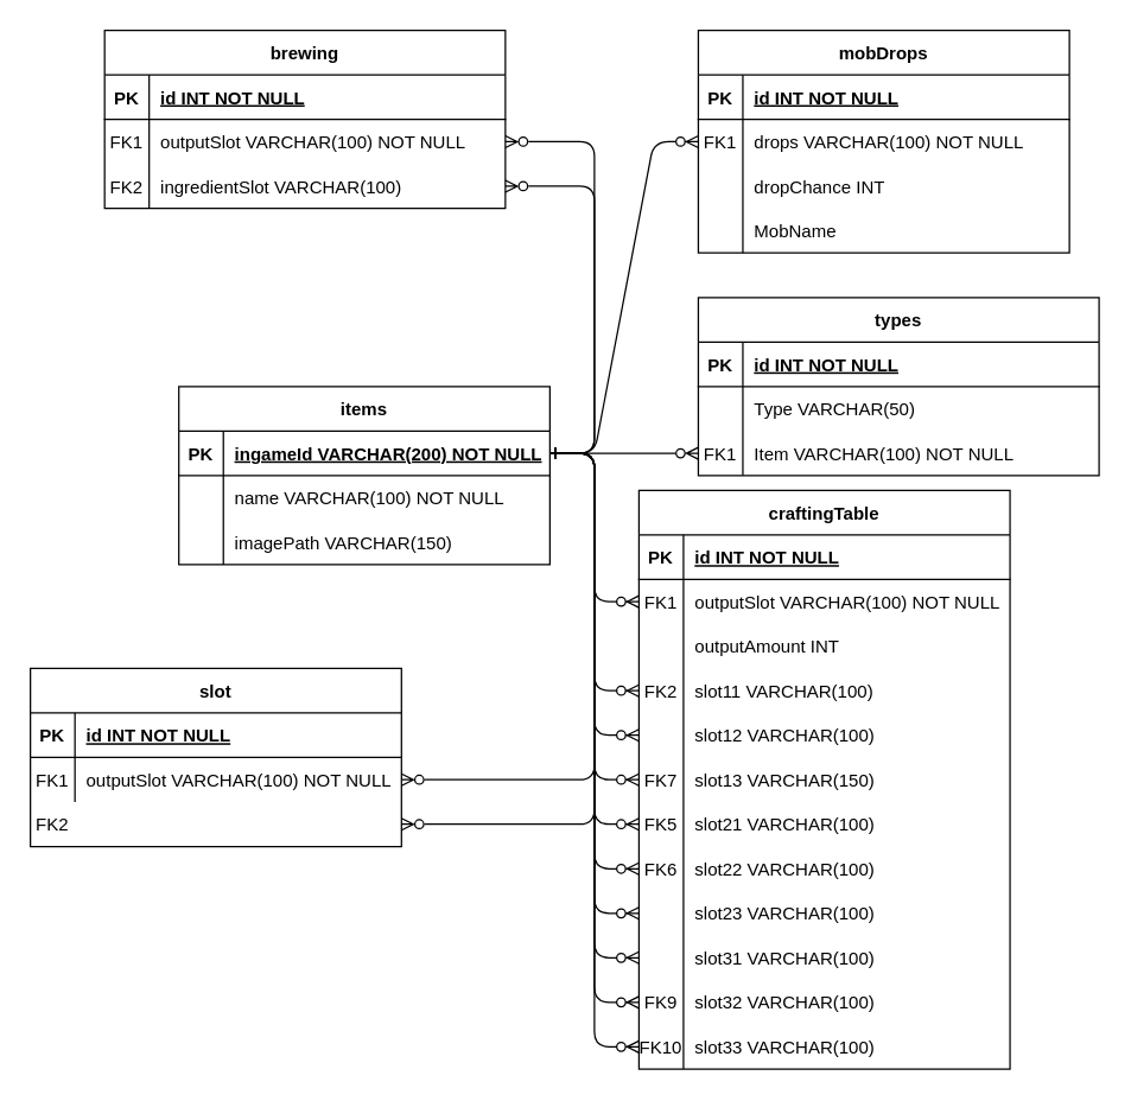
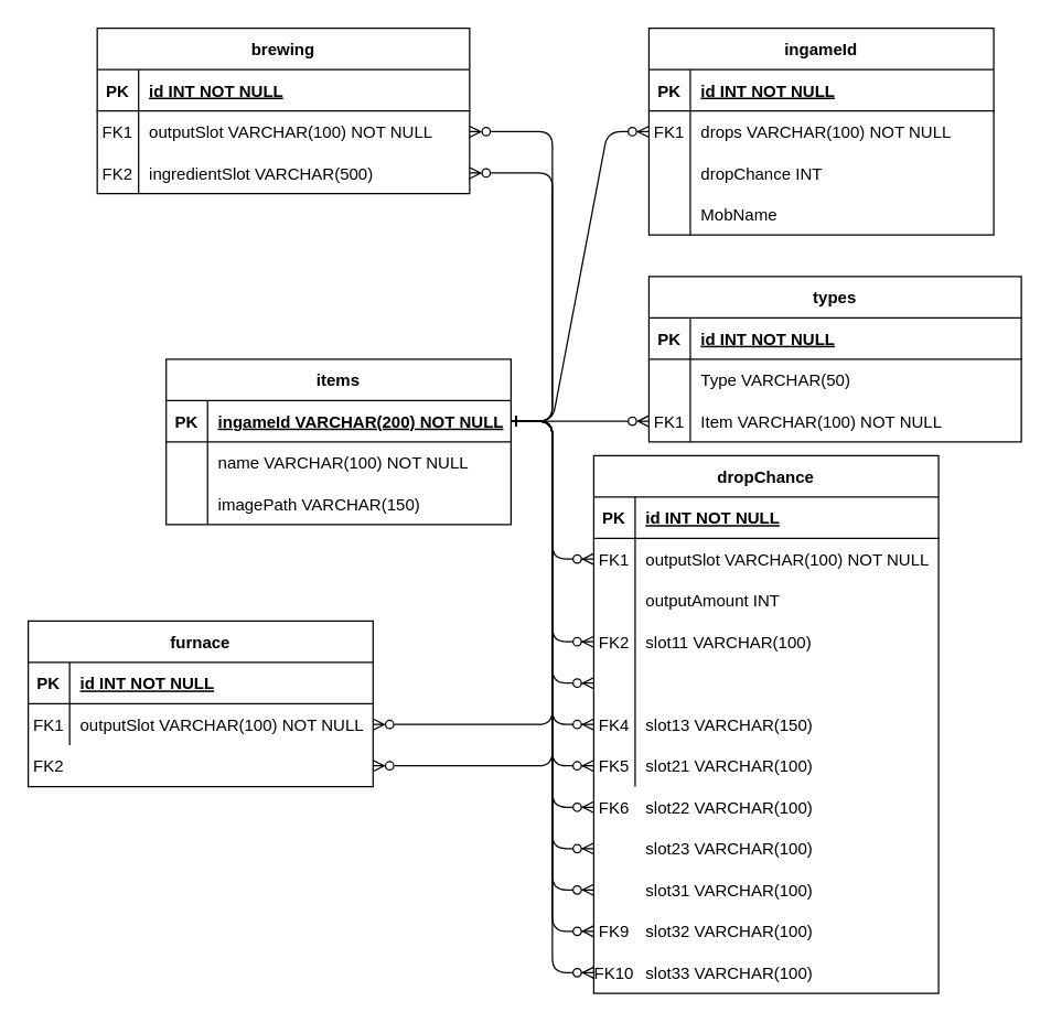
- <mxCell id="3" value="mobDrops" style="shape=table;startSize=30;container=1;collapsible=1;childLayout=tableLayout;fixedRows=1;rowLines=0;fontStyle=1;align=center;resizeLast=1;" parent="1" vertex="1"><mxGeometry x="470" y="20" width="250" height="150" as="geometry"><mxRectangle x="480" y="130" width="70" height="30" as="alternateBounds" /></mxGeometry></mxCell>
+ <mxCell id="3" value="ingameId" style="shape=table;startSize=30;container=1;collapsible=1;childLayout=tableLayout;fixedRows=1;rowLines=0;fontStyle=1;align=center;resizeLast=1;" parent="1" vertex="1"><mxGeometry x="470" y="20" width="250" height="150" as="geometry"><mxRectangle x="480" y="130" width="70" height="30" as="alternateBounds" /></mxGeometry></mxCell>
- <mxCell id="80" value="ingredientSlot VARCHAR(100)" style="shape=partialRectangle;overflow=hidden;connectable=0;fillColor=none;top=0;left=0;bottom=0;right=0;align=left;spacingLeft=6;" parent="78" vertex="1"><mxGeometry x="30" width="240" height="30" as="geometry"><mxRectangle width="240" height="30" as="alternateBounds" /></mxGeometry></mxCell>
+ <mxCell id="80" value="ingredientSlot VARCHAR(500)" style="shape=partialRectangle;overflow=hidden;connectable=0;fillColor=none;top=0;left=0;bottom=0;right=0;align=left;spacingLeft=6;" parent="78" vertex="1"><mxGeometry x="30" width="240" height="30" as="geometry"><mxRectangle width="240" height="30" as="alternateBounds" /></mxGeometry></mxCell>
- <mxCell id="16" value="craftingTable" style="shape=table;startSize=30;container=1;collapsible=1;childLayout=tableLayout;fixedRows=1;rowLines=0;fontStyle=1;align=center;resizeLast=1;" parent="1" vertex="1"><mxGeometry x="430" y="330" width="250" height="390" as="geometry" /></mxCell>
+ <mxCell id="16" value="dropChance" style="shape=table;startSize=30;container=1;collapsible=1;childLayout=tableLayout;fixedRows=1;rowLines=0;fontStyle=1;align=center;resizeLast=1;" parent="1" vertex="1"><mxGeometry x="430" y="330" width="250" height="390" as="geometry" /></mxCell>
- <mxCell id="62" value="slot" style="shape=table;startSize=30;container=1;collapsible=1;childLayout=tableLayout;fixedRows=1;rowLines=0;fontStyle=1;align=center;resizeLast=1;" parent="1" vertex="1"><mxGeometry x="20" y="450" width="250" height="120" as="geometry"><mxRectangle x="480" y="130" width="70" height="30" as="alternateBounds" /></mxGeometry></mxCell>
+ <mxCell id="62" value="furnace" style="shape=table;startSize=30;container=1;collapsible=1;childLayout=tableLayout;fixedRows=1;rowLines=0;fontStyle=1;align=center;resizeLast=1;" parent="1" vertex="1"><mxGeometry x="20" y="450" width="250" height="120" as="geometry"><mxRectangle x="480" y="130" width="70" height="30" as="alternateBounds" /></mxGeometry></mxCell>
- <mxCell id="30" value="slot12 VARCHAR(100)" style="shape=partialRectangle;overflow=hidden;connectable=0;fillColor=none;top=0;left=0;bottom=0;right=0;align=left;spacingLeft=6;" parent="29" vertex="1"><mxGeometry x="30" width="220" height="30" as="geometry"><mxRectangle width="220" height="30" as="alternateBounds" /></mxGeometry></mxCell>
- <mxCell id="32" value="FK7" style="shape=partialRectangle;overflow=hidden;connectable=0;fillColor=none;top=0;left=0;bottom=0;right=0;" parent="31" vertex="1"><mxGeometry width="30" height="30" as="geometry"><mxRectangle width="30" height="30" as="alternateBounds" /></mxGeometry></mxCell>
+ <mxCell id="32" value="FK4" style="shape=partialRectangle;overflow=hidden;connectable=0;fillColor=none;top=0;left=0;bottom=0;right=0;" parent="31" vertex="1"><mxGeometry width="30" height="30" as="geometry"><mxRectangle width="30" height="30" as="alternateBounds" /></mxGeometry></mxCell>
